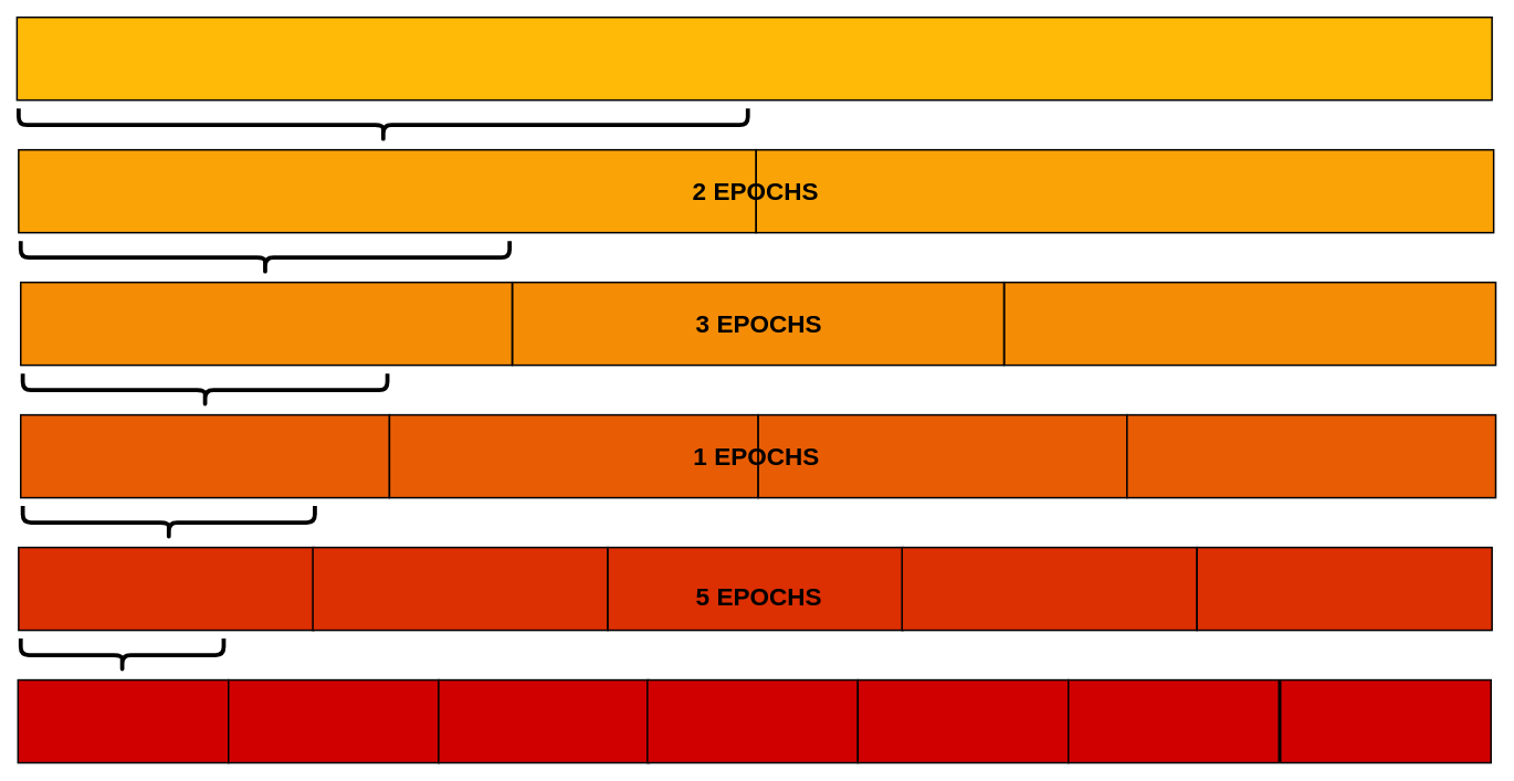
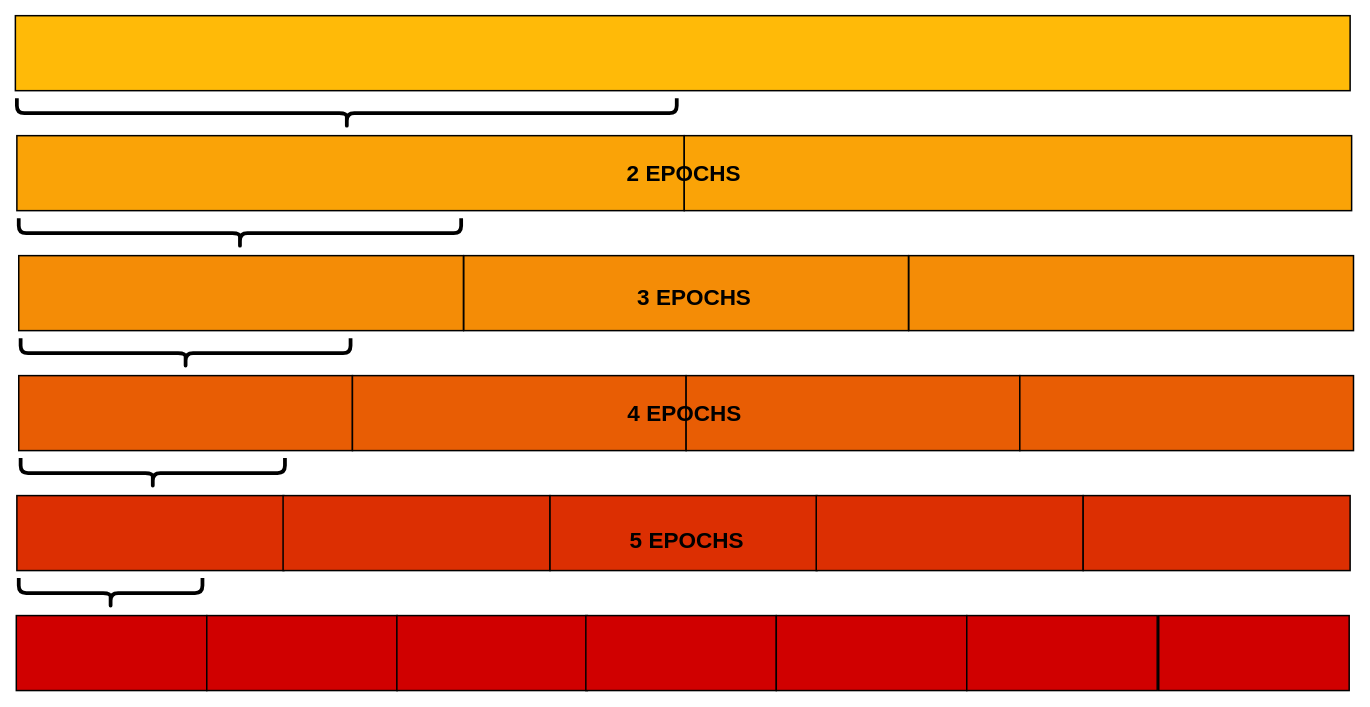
- <mxCell id="12" value="3 EPOCHS" style="text;html=1;align=center;verticalAlign=middle;resizable=0;points=[];autosize=1;strokeColor=none;fillColor=none;fontSize=30;fontStyle=1;fontFamily=Helvetica;" parent="1" vertex="1"><mxGeometry x="824.5" y="365" width="180" height="50" as="geometry" /></mxCell>
+ <mxCell id="12" value="3 EPOCHS" style="text;html=1;align=center;verticalAlign=middle;resizable=0;points=[];autosize=1;strokeColor=none;fillColor=none;fontSize=30;fontStyle=1;fontFamily=Helvetica;" parent="1" vertex="1"><mxGeometry x="834.5" y="370" width="180" height="50" as="geometry" /></mxCell>
- <mxCell id="17" value="1 EPOCHS" style="text;html=1;align=center;verticalAlign=middle;resizable=0;points=[];autosize=1;strokeColor=none;fillColor=none;fontSize=30;fontStyle=1;fontFamily=Helvetica;" parent="1" vertex="1"><mxGeometry y="525" width="180" height="50" as="geometry" x="822" /></mxCell>
+ <mxCell id="17" value="4 EPOCHS" style="text;html=1;align=center;verticalAlign=middle;resizable=0;points=[];autosize=1;strokeColor=none;fillColor=none;fontSize=30;fontStyle=1;fontFamily=Helvetica;" parent="1" vertex="1"><mxGeometry y="525" width="180" height="50" as="geometry" x="822" /></mxCell>
